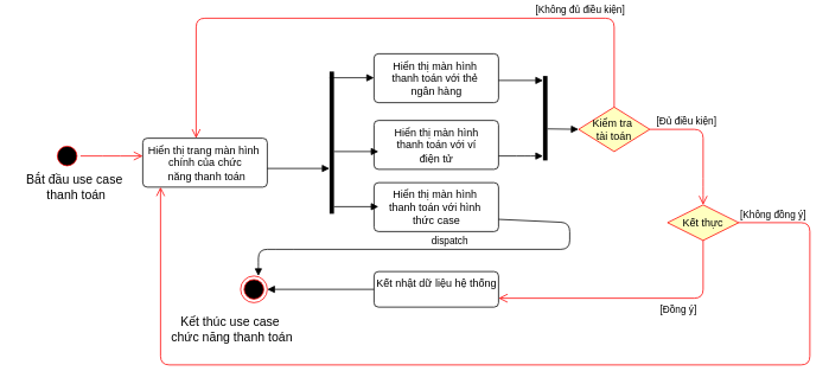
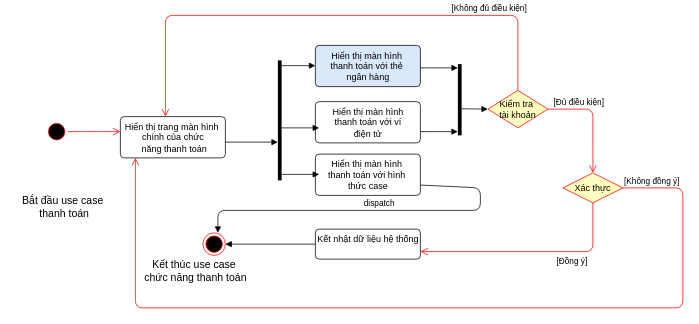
- <mxCell id="5" value="Hiển thị màn hình&amp;nbsp;&lt;br&gt;thanh toán với thẻ&amp;nbsp;&lt;br&gt;ngân hàng" style="html=1;align=center;verticalAlign=top;rounded=1;absoluteArcSize=1;arcSize=10;dashed=0;" vertex="1" parent="1"><mxGeometry x="420" y="60" width="140" height="55" as="geometry" /></mxCell>
+ <mxCell id="5" value="Hiển thị màn hình&amp;nbsp;&lt;br&gt;thanh toán với thẻ&amp;nbsp;&lt;br&gt;ngân hàng" style="html=1;align=center;verticalAlign=top;rounded=1;absoluteArcSize=1;arcSize=10;dashed=0;fillColor=#dae8fc;" vertex="1" parent="1"><mxGeometry x="420" y="60" width="140" height="55" as="geometry" /></mxCell>
- <mxCell id="17" value="Kiểm tra&amp;nbsp;&lt;br&gt;tài toán" style="rhombus;whiteSpace=wrap;html=1;fillColor=#ffffc0;strokeColor=#ff0000;" vertex="1" parent="1"><mxGeometry x="650" y="120" width="80" height="50" as="geometry" /></mxCell>
+ <mxCell id="17" value="Kiểm tra&amp;nbsp;&lt;br&gt;tài khoản" style="rhombus;whiteSpace=wrap;html=1;fillColor=#ffffc0;strokeColor=#ff0000;" vertex="1" parent="1"><mxGeometry x="650" y="120" width="80" height="50" as="geometry" /></mxCell>
- <mxCell id="27" value="&lt;font style=&quot;font-size: 14px&quot;&gt;Bắt đầu use case&amp;nbsp;&lt;br&gt;thanh toán&lt;/font&gt;" style="text;html=1;align=center;verticalAlign=middle;resizable=0;points=[];autosize=1;" vertex="1" parent="1"><mxGeometry x="20" y="190" width="130" height="40" as="geometry" /></mxCell>
+ <mxCell id="27" value="&lt;font style=&quot;font-size: 14px&quot;&gt;Bắt đầu use case&amp;nbsp;&lt;br&gt;thanh toán&lt;/font&gt;" style="text;html=1;align=center;verticalAlign=middle;resizable=0;points=[];autosize=1;" vertex="1" parent="1"><mxGeometry x="20" y="255" width="130" height="40" as="geometry" /></mxCell>
- <mxCell id="21" value="Kết thực" style="rhombus;whiteSpace=wrap;html=1;fillColor=#ffffc0;strokeColor=#ff0000;" vertex="1" parent="1"><mxGeometry x="750" y="230" width="80" height="40" as="geometry" /></mxCell>
+ <mxCell id="21" value="Xác thực" style="rhombus;whiteSpace=wrap;html=1;fillColor=#ffffc0;strokeColor=#ff0000;" vertex="1" parent="1"><mxGeometry x="750" y="230" width="80" height="40" as="geometry" /></mxCell>
- <mxCell id="26" value="&lt;font style=&quot;font-size: 14px&quot;&gt;Kết thúc use case&amp;nbsp;&lt;br&gt;chức năng thanh toán&lt;/font&gt;" style="text;html=1;align=center;verticalAlign=middle;resizable=0;points=[];autosize=1;" vertex="1" parent="1"><mxGeometry x="185" y="350" width="150" height="40" as="geometry" /></mxCell>
+ <mxCell id="26" value="&lt;font style=&quot;font-size: 14px&quot;&gt;Kết thúc use case&amp;nbsp;&lt;br&gt;chức năng thanh toán&lt;/font&gt;" style="text;html=1;align=center;verticalAlign=middle;resizable=0;points=[];autosize=1;" vertex="1" parent="1"><mxGeometry x="185" y="340" width="150" height="40" as="geometry" /></mxCell>
